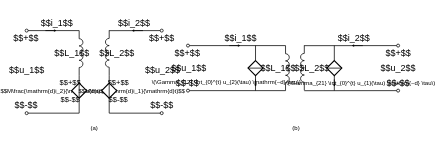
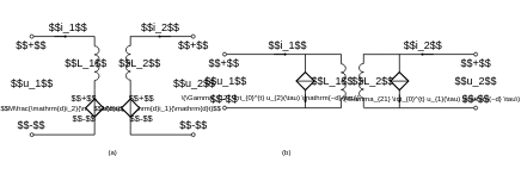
- <mxCell id="65" value="(b)" style="text;html=1;align=center;verticalAlign=middle;resizable=0;points=[];autosize=1;strokeColor=none;fillColor=none;fontSize=8;" vertex="1" parent="1"><mxGeometry x="379" y="160" width="25" height="20" as="geometry" /></mxCell>
+ <mxCell id="65" value="(b)" style="text;html=1;align=center;verticalAlign=middle;resizable=0;points=[];autosize=1;strokeColor=none;fillColor=none;fontSize=8;" vertex="1" parent="1"><mxGeometry x="304" y="160" width="25" height="20" as="geometry" /></mxCell>
